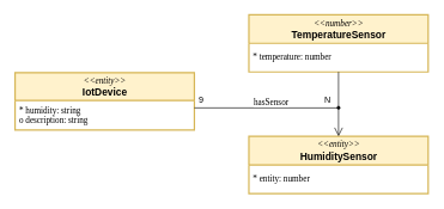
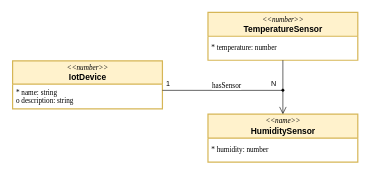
- <mxCell id="2" value="&lt;font face=&quot;Tahoma&quot;&gt;&lt;i style=&quot;&quot;&gt;&lt;font style=&quot;font-size: 12px;&quot;&gt;&amp;lt;&amp;lt;entity&amp;gt;&amp;gt;&lt;/font&gt;&lt;/i&gt;&lt;br&gt;&lt;/font&gt;&lt;b&gt;IotDevice&lt;/b&gt;" style="swimlane;childLayout=stackLayout;horizontal=1;startSize=39;horizontalStack=0;rounded=0;fontSize=14;fontStyle=0;strokeWidth=2;resizeParent=0;resizeLast=1;shadow=0;dashed=0;align=center;fillColor=#fff2cc;strokeColor=#d6b656;arcSize=19;spacingBottom=2;html=1;" parent="1" vertex="1"><mxGeometry x="20" y="101" width="250" height="80" as="geometry" /></mxCell>
+ <mxCell id="2" value="&lt;font face=&quot;Tahoma&quot;&gt;&lt;i style=&quot;&quot;&gt;&lt;font style=&quot;font-size: 12px;&quot;&gt;&amp;lt;&amp;lt;number&amp;gt;&amp;gt;&lt;/font&gt;&lt;/i&gt;&lt;br&gt;&lt;/font&gt;&lt;b&gt;IotDevice&lt;/b&gt;" style="swimlane;childLayout=stackLayout;horizontal=1;startSize=39;horizontalStack=0;rounded=0;fontSize=14;fontStyle=0;strokeWidth=2;resizeParent=0;resizeLast=1;shadow=0;dashed=0;align=center;fillColor=#fff2cc;strokeColor=#d6b656;arcSize=19;spacingBottom=2;html=1;" parent="1" vertex="1"><mxGeometry x="20" y="101" width="250" height="80" as="geometry" /></mxCell>
- <mxCell id="11" value="9" style="text;html=1;strokeColor=none;fillColor=none;align=center;verticalAlign=middle;whiteSpace=wrap;rounded=0;" parent="1" vertex="1"><mxGeometry x="270" y="130" width="20" height="20" as="geometry" /></mxCell>
+ <mxCell id="11" value="1" style="text;html=1;strokeColor=none;fillColor=none;align=center;verticalAlign=middle;whiteSpace=wrap;rounded=0;" parent="1" vertex="1"><mxGeometry x="270" y="130" width="20" height="20" as="geometry" /></mxCell>
- <mxCell id="3" value="* humidity: string&lt;br&gt;o description: string" style="align=left;strokeColor=none;fillColor=none;spacingLeft=4;fontSize=12;verticalAlign=top;resizable=0;rotatable=0;part=1;html=1;fontFamily=Verdana;" parent="2" vertex="1"><mxGeometry y="39" width="250" height="41" as="geometry" /></mxCell>
+ <mxCell id="3" value="* name: string&lt;br&gt;o description: string" style="align=left;strokeColor=none;fillColor=none;spacingLeft=4;fontSize=12;verticalAlign=top;resizable=0;rotatable=0;part=1;html=1;fontFamily=Verdana;" parent="2" vertex="1"><mxGeometry y="39" width="250" height="41" as="geometry" /></mxCell>
- <mxCell id="6" value="&lt;font style=&quot;font-size: 12px;&quot; face=&quot;Tahoma&quot;&gt;&amp;lt;&amp;lt;entity&amp;gt;&amp;gt;&lt;/font&gt;&lt;br&gt;&lt;span style=&quot;font-style: normal;&quot;&gt;&lt;b&gt;HumiditySensor&lt;/b&gt;&lt;/span&gt;" style="swimlane;childLayout=stackLayout;horizontal=1;startSize=40;horizontalStack=0;rounded=0;fontSize=14;fontStyle=2;strokeWidth=2;resizeParent=0;resizeLast=1;shadow=0;dashed=0;align=center;fillColor=#fff2cc;strokeColor=#d6b656;spacingBottom=2;arcSize=19;fixDash=0;autosize=1;container=1;backgroundOutline=0;enumerate=0;noLabel=0;html=1;" parent="1" vertex="1"><mxGeometry x="346" y="190" width="250" height="80" as="geometry" /></mxCell>
+ <mxCell id="6" value="&lt;font style=&quot;font-size: 12px;&quot; face=&quot;Tahoma&quot;&gt;&amp;lt;&amp;lt;name&amp;gt;&amp;gt;&lt;/font&gt;&lt;br&gt;&lt;span style=&quot;font-style: normal;&quot;&gt;&lt;b&gt;HumiditySensor&lt;/b&gt;&lt;/span&gt;" style="swimlane;childLayout=stackLayout;horizontal=1;startSize=40;horizontalStack=0;rounded=0;fontSize=14;fontStyle=2;strokeWidth=2;resizeParent=0;resizeLast=1;shadow=0;dashed=0;align=center;fillColor=#fff2cc;strokeColor=#d6b656;spacingBottom=2;arcSize=19;fixDash=0;autosize=1;container=1;backgroundOutline=0;enumerate=0;noLabel=0;html=1;" parent="1" vertex="1"><mxGeometry x="346" y="190" width="250" height="80" as="geometry" /></mxCell>
- <mxCell id="7" value="* entity: number" style="align=left;strokeColor=none;fillColor=none;spacingLeft=4;fontSize=12;verticalAlign=middle;resizable=0;rotatable=0;part=1;spacingBottom=0;html=1;fontFamily=Verdana;spacing=2;horizontal=1;autosize=1;resizeWidth=0;resizeHeight=0;" parent="6" vertex="1"><mxGeometry y="40" width="250" height="40" as="geometry" /></mxCell>
+ <mxCell id="7" value="* humidity: number" style="align=left;strokeColor=none;fillColor=none;spacingLeft=4;fontSize=12;verticalAlign=middle;resizable=0;rotatable=0;part=1;spacingBottom=0;html=1;fontFamily=Verdana;spacing=2;horizontal=1;autosize=1;resizeWidth=0;resizeHeight=0;" parent="6" vertex="1"><mxGeometry y="40" width="250" height="40" as="geometry" /></mxCell>
